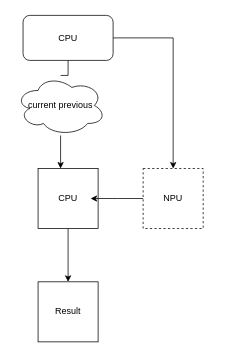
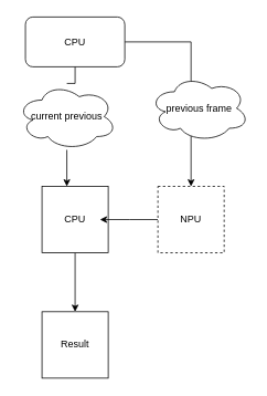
+ <mxCell id="10" value="previous frame" style="ellipse;shape=cloud;whiteSpace=wrap;html=1;" parent="1" vertex="1"><mxGeometry x="180" y="90" width="120" height="80" as="geometry" /></mxCell>
